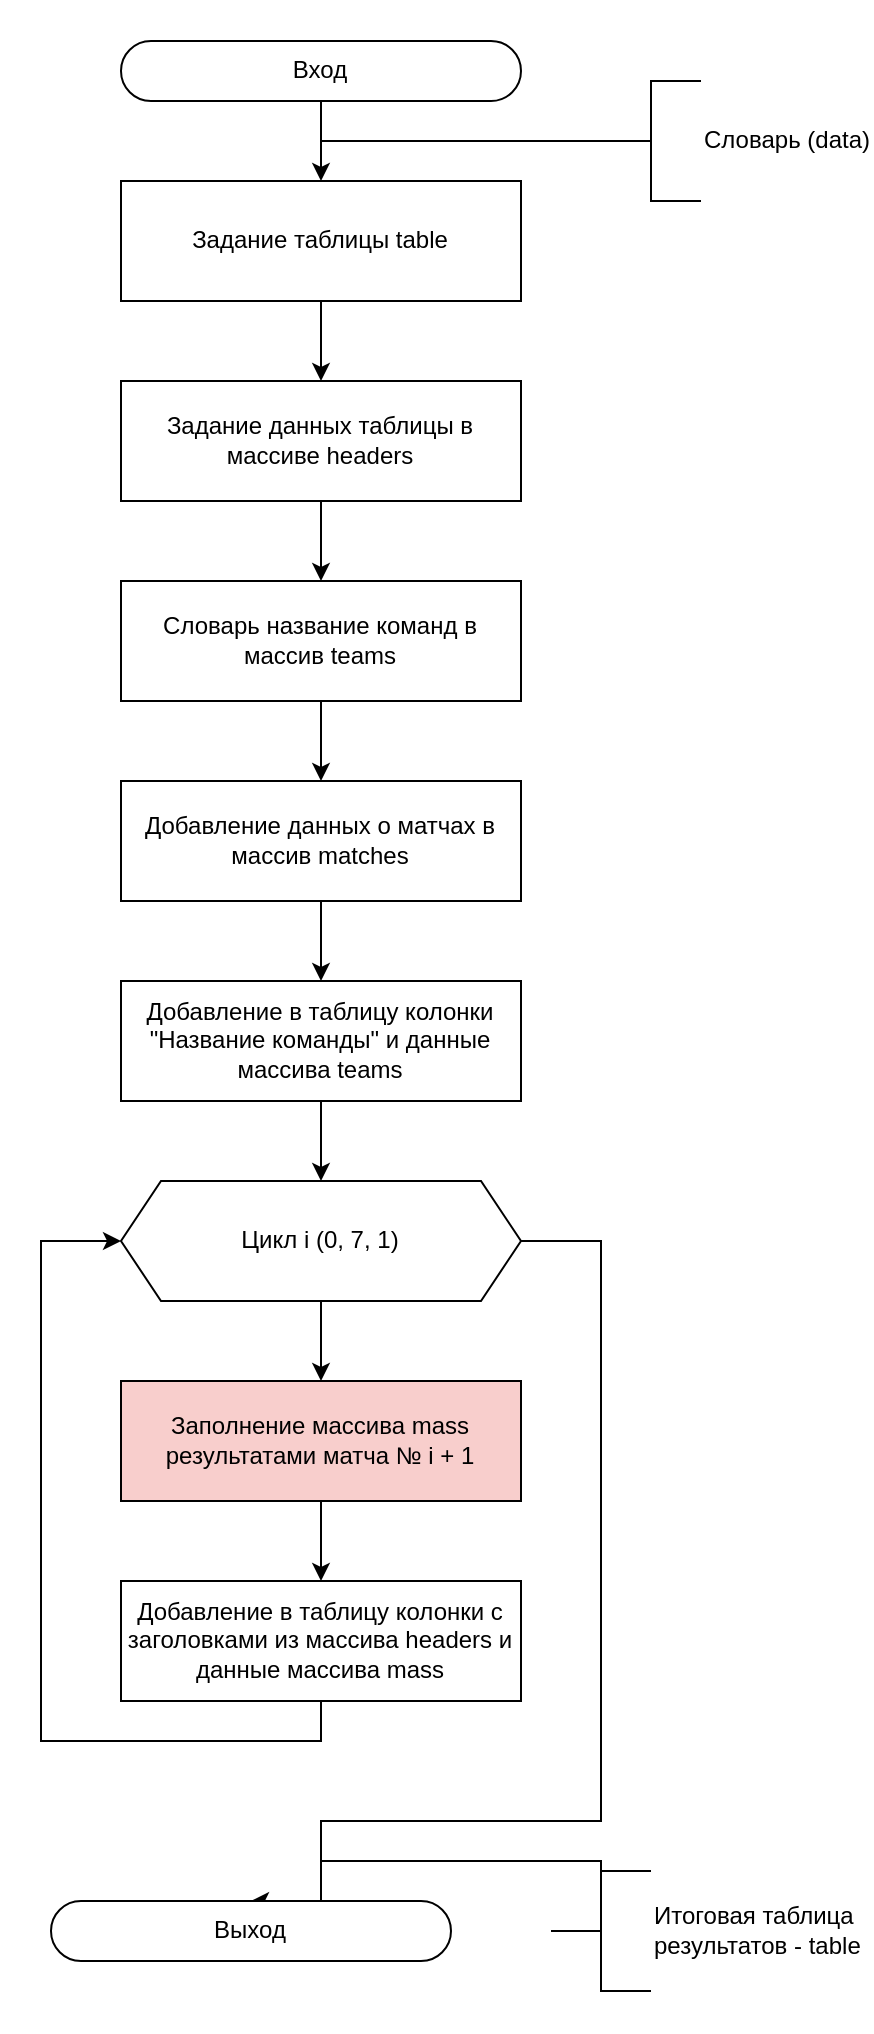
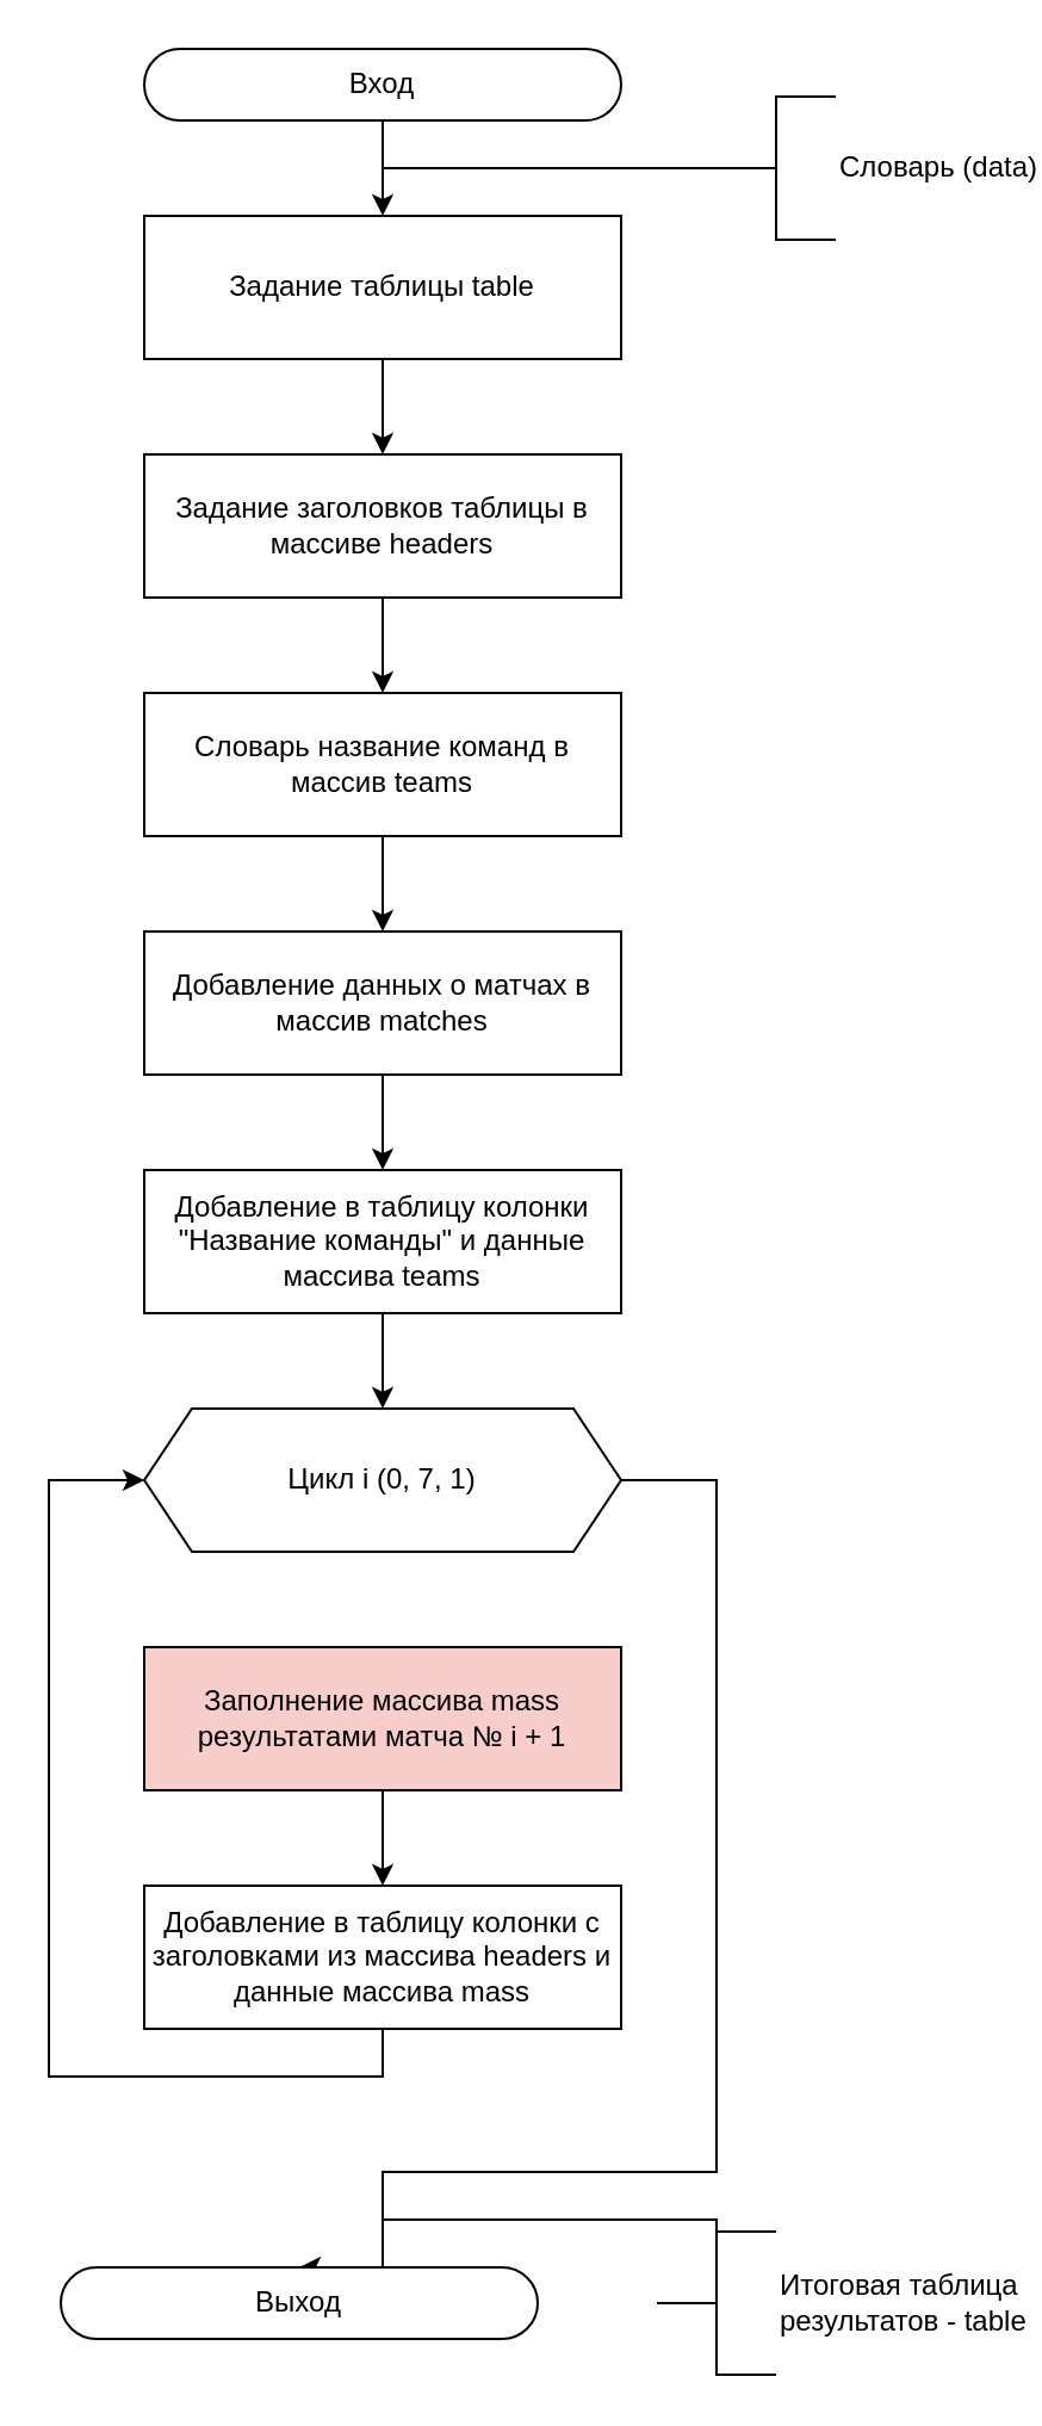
- <mxCell id="13" value="Задание данных таблицы в массиве headers" style="rounded=0;whiteSpace=wrap;html=1;" vertex="1" parent="1"><mxGeometry x="60" y="190" width="200" height="60" as="geometry" /></mxCell>
+ <mxCell id="13" value="Задание заголовков таблицы в массиве headers" style="rounded=0;whiteSpace=wrap;html=1;" vertex="1" parent="1"><mxGeometry x="60" y="190" width="200" height="60" as="geometry" /></mxCell>
- <mxCell id="20" style="edgeStyle=orthogonalEdgeStyle;rounded=0;orthogonalLoop=1;jettySize=auto;html=1;entryX=0.5;entryY=0;entryDx=0;entryDy=0;" edge="1" parent="1" source="21" target="23"><mxGeometry relative="1" as="geometry" /></mxCell>
